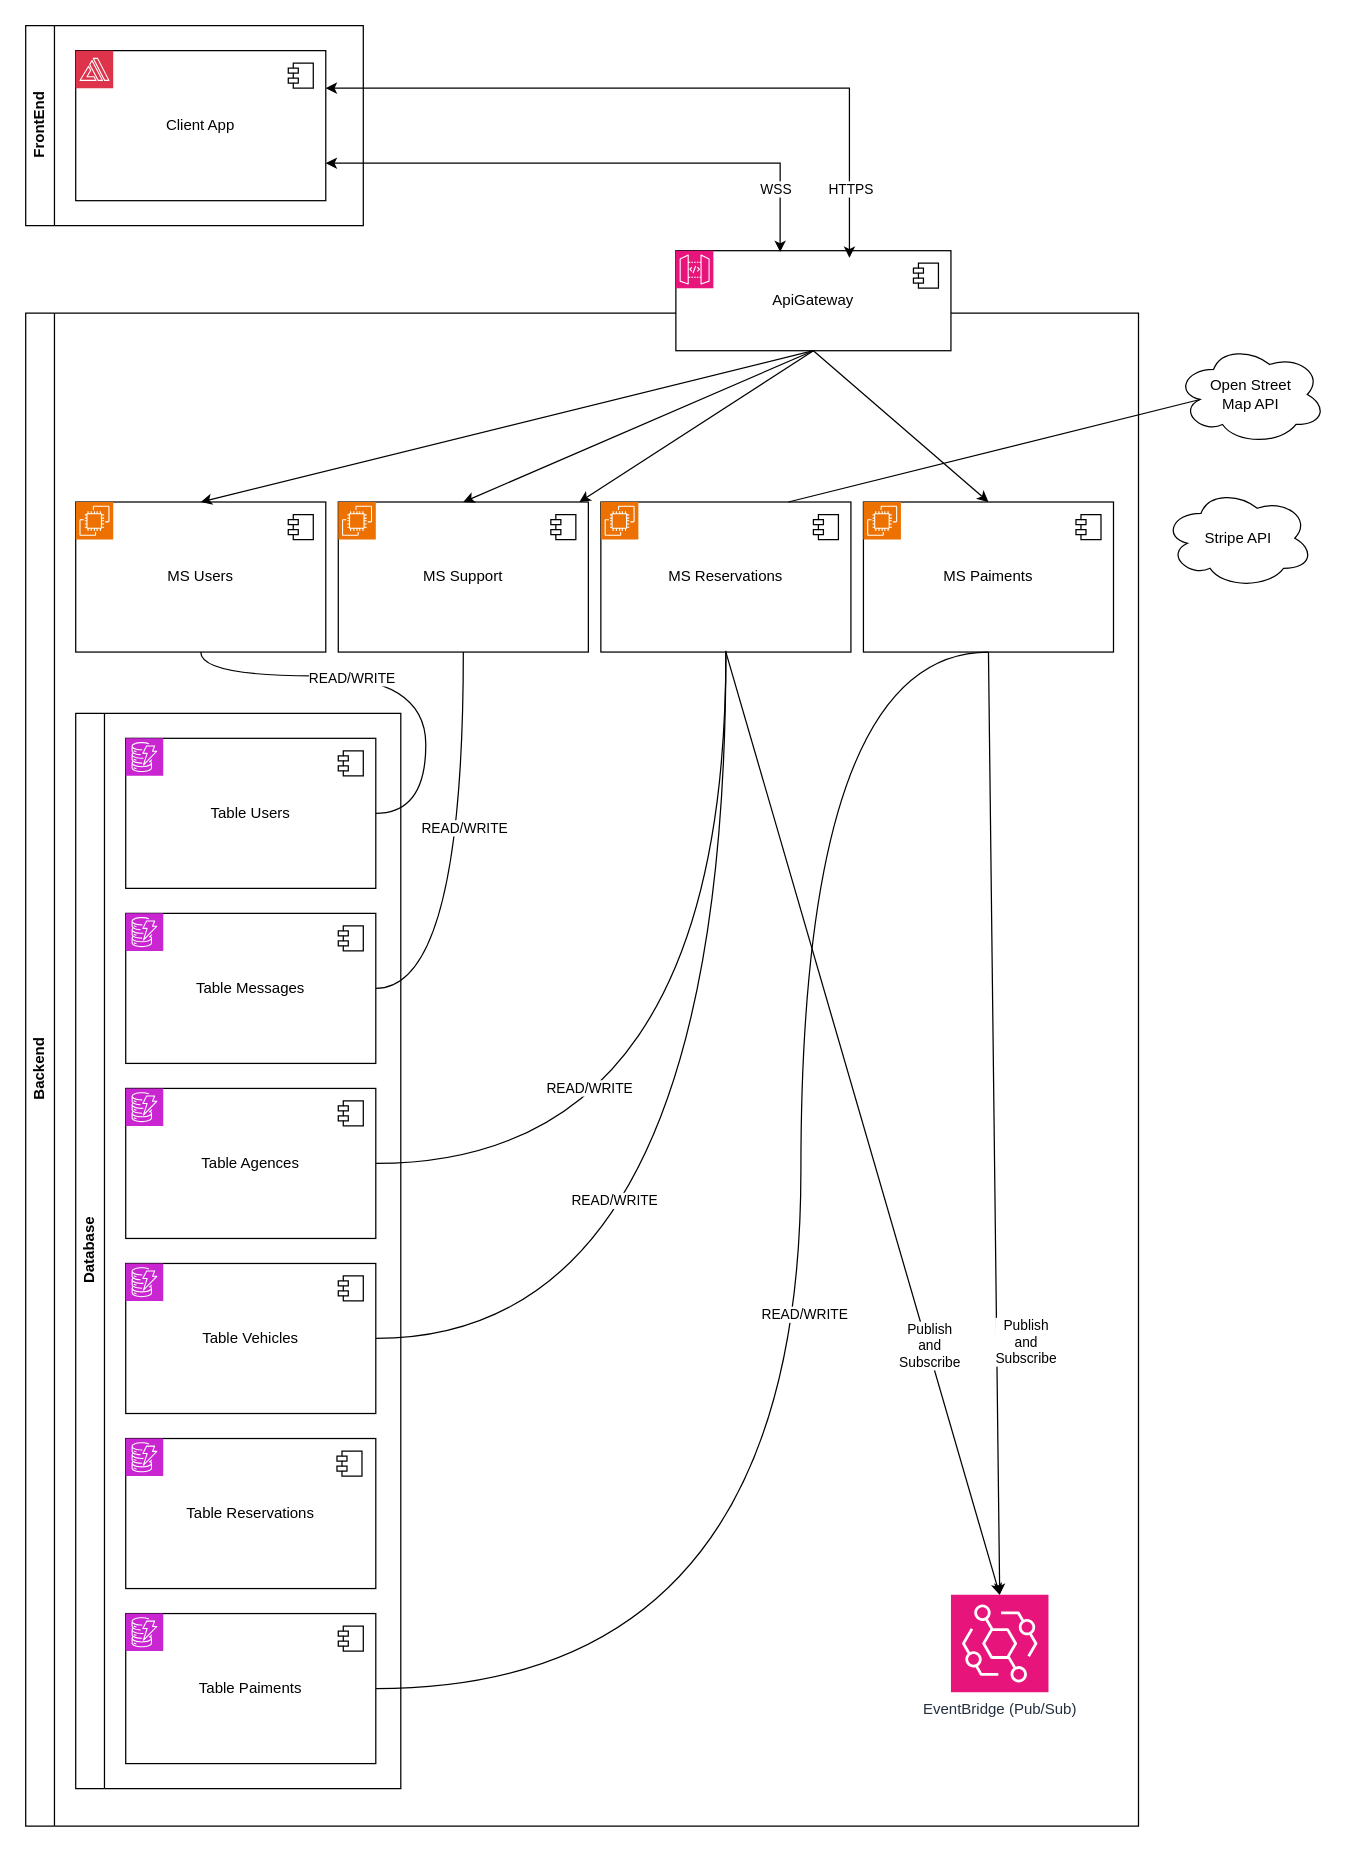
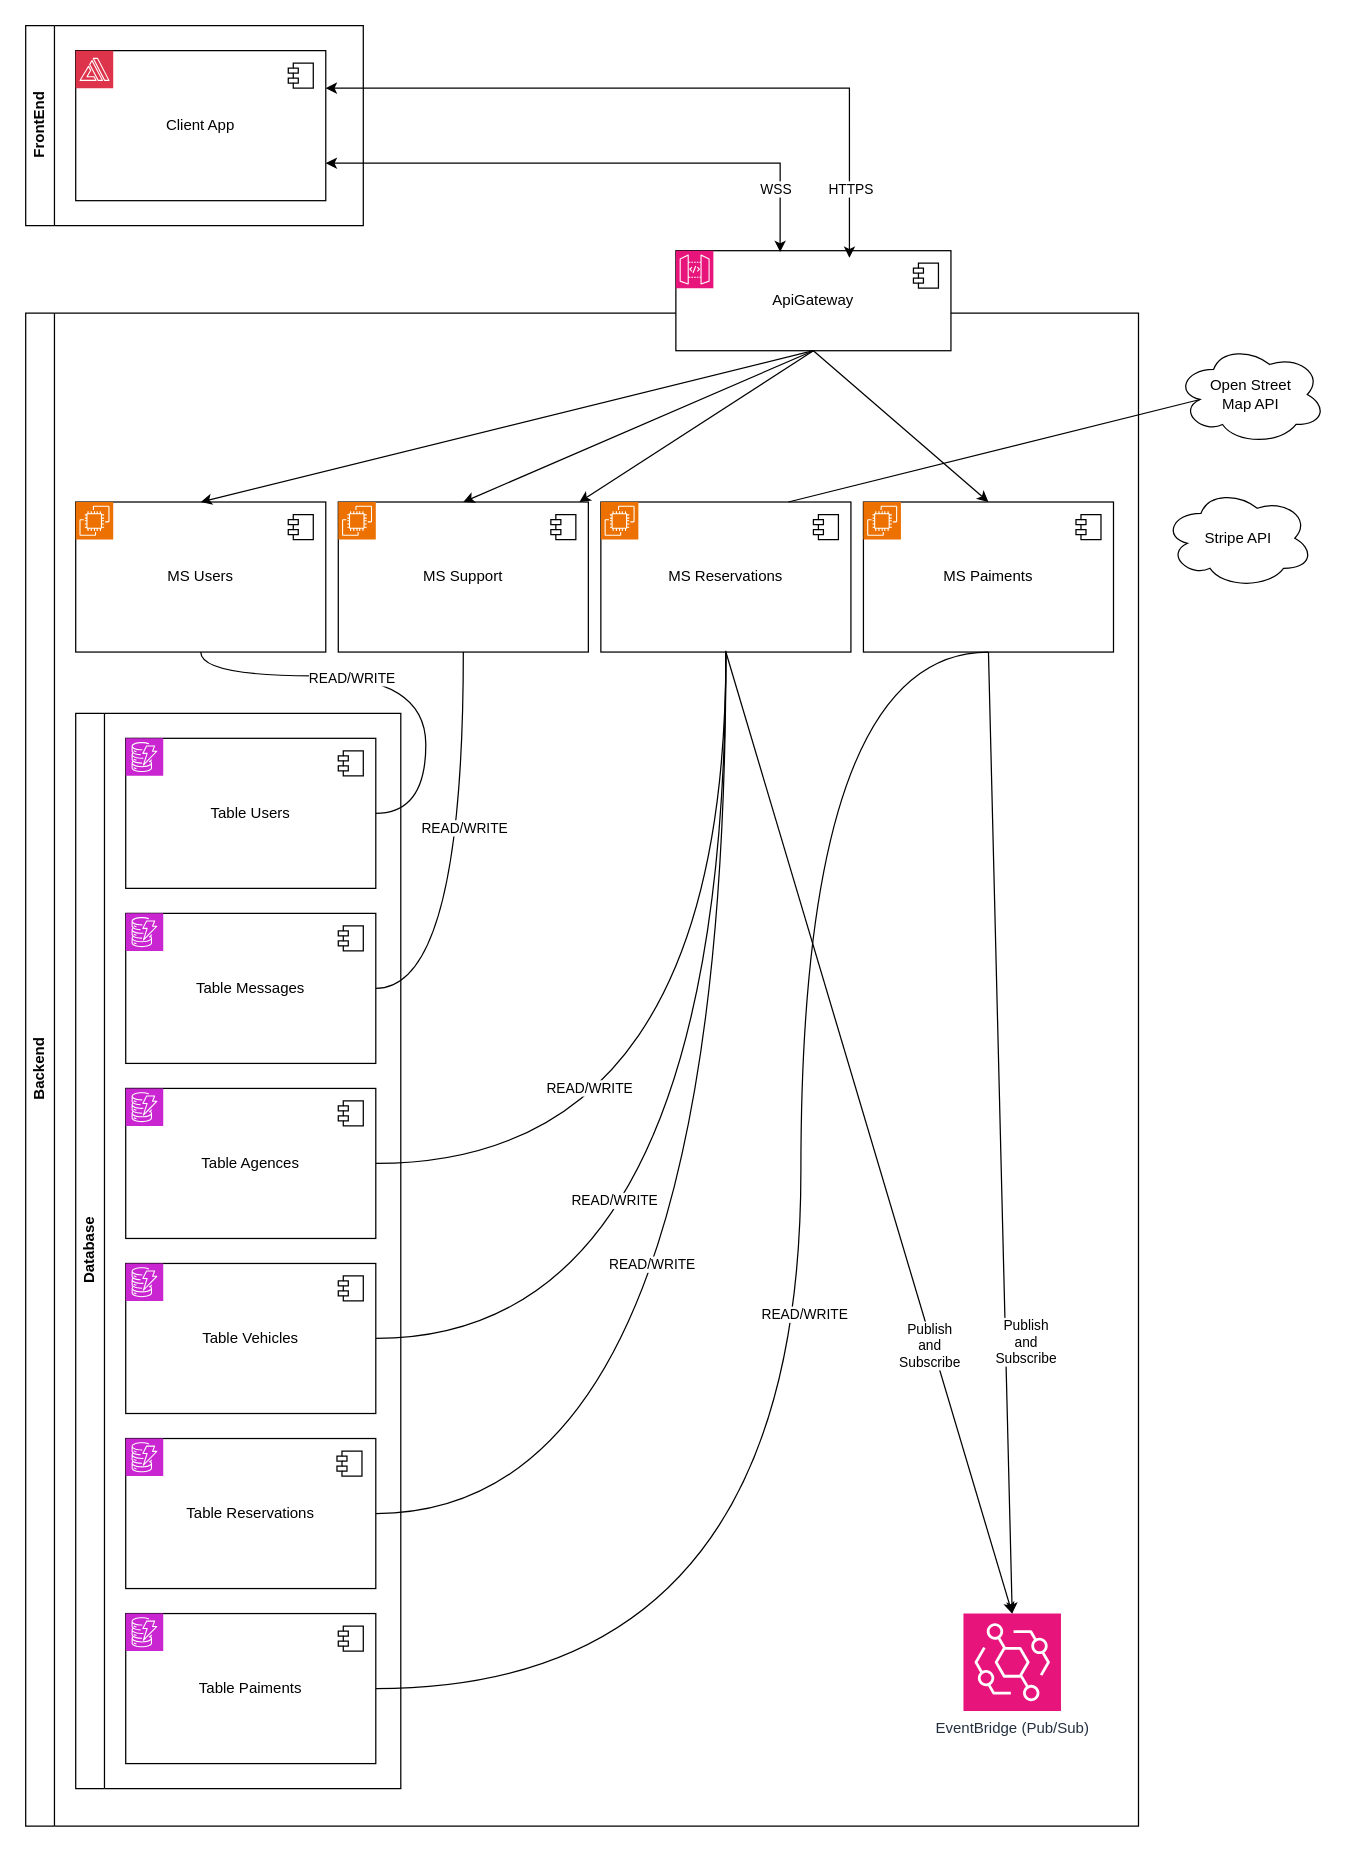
+ <mxCell id="45" style="rounded=0;orthogonalLoop=1;jettySize=auto;html=1;entryX=0.5;entryY=1;entryDx=0;entryDy=0;endArrow=none;endFill=0;exitX=1;exitY=0.5;exitDx=0;exitDy=0;edgeStyle=orthogonalEdgeStyle;curved=1;" parent="2" source="32" target="10" edge="1"><mxGeometry relative="1" as="geometry"><Array as="points"><mxPoint x="560" y="960" /><mxPoint x="560" y="271" /></Array></mxGeometry></mxCell>
+ <mxCell id="46" value="READ/WRITE" style="edgeLabel;html=1;align=center;verticalAlign=middle;resizable=0;points=[];" parent="45" vertex="1" connectable="0"><mxGeometry x="-0.142" y="2" relative="1" as="geometry"><mxPoint x="-58" y="-64" as="offset" /></mxGeometry></mxCell>
- <mxCell id="54" value="EventBridge (Pub/Sub)" style="sketch=0;points=[[0,0,0],[0.25,0,0],[0.5,0,0],[0.75,0,0],[1,0,0],[0,1,0],[0.25,1,0],[0.5,1,0],[0.75,1,0],[1,1,0],[0,0.25,0],[0,0.5,0],[0,0.75,0],[1,0.25,0],[1,0.5,0],[1,0.75,0]];outlineConnect=0;fontColor=#232F3E;fillColor=#E7157B;strokeColor=#ffffff;dashed=0;verticalLabelPosition=bottom;verticalAlign=top;align=center;html=1;fontSize=12;fontStyle=0;aspect=fixed;shape=mxgraph.aws4.resourceIcon;resIcon=mxgraph.aws4.eventbridge;" parent="2" vertex="1"><mxGeometry x="740" y="1025" width="78" height="78" as="geometry" /></mxCell>
+ <mxCell id="54" value="EventBridge (Pub/Sub)" style="sketch=0;points=[[0,0,0],[0.25,0,0],[0.5,0,0],[0.75,0,0],[1,0,0],[0,1,0],[0.25,1,0],[0.5,1,0],[0.75,1,0],[1,1,0],[0,0.25,0],[0,0.5,0],[0,0.75,0],[1,0.25,0],[1,0.5,0],[1,0.75,0]];outlineConnect=0;fontColor=#232F3E;fillColor=#E7157B;strokeColor=#ffffff;dashed=0;verticalLabelPosition=bottom;verticalAlign=top;align=center;html=1;fontSize=12;fontStyle=0;aspect=fixed;shape=mxgraph.aws4.resourceIcon;resIcon=mxgraph.aws4.eventbridge;" parent="2" vertex="1"><mxGeometry x="750" y="1040" width="78" height="78" as="geometry" /></mxCell>
